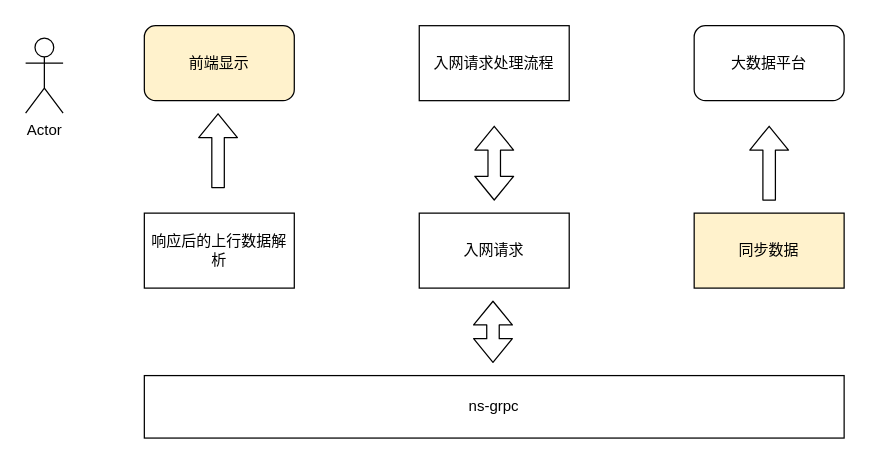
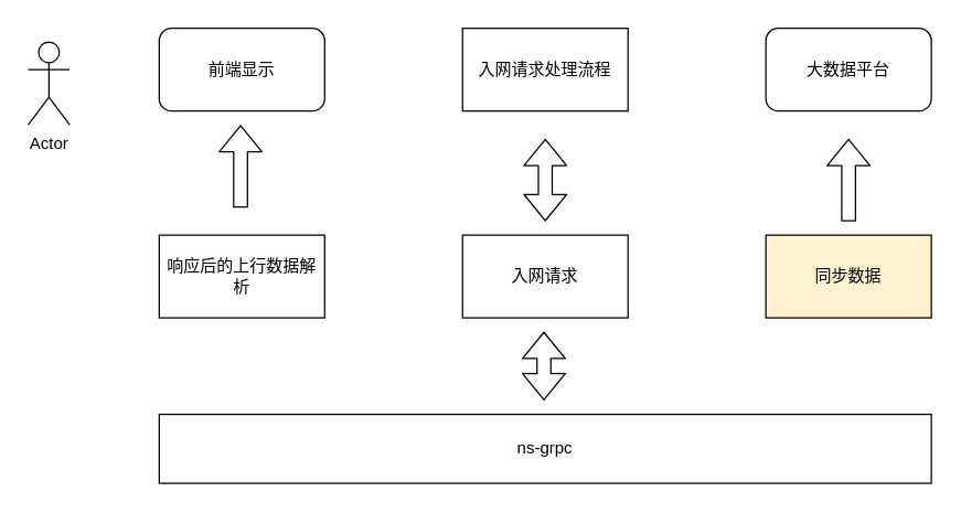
- <mxCell id="9" value="前端显示" style="rounded=1;whiteSpace=wrap;html=1;fillColor=#fff2cc;" parent="1" vertex="1"><mxGeometry x="115" y="20" width="120" height="60" as="geometry" /></mxCell>
+ <mxCell id="9" value="前端显示" style="rounded=1;whiteSpace=wrap;html=1;" parent="1" vertex="1"><mxGeometry x="115" y="20" width="120" height="60" as="geometry" /></mxCell>
